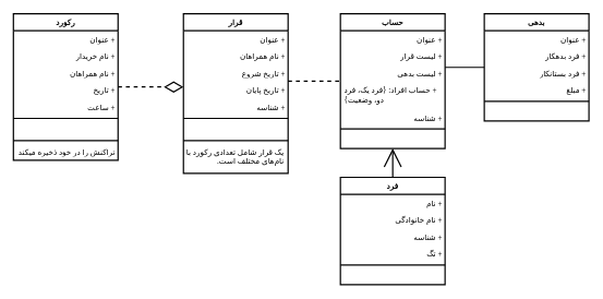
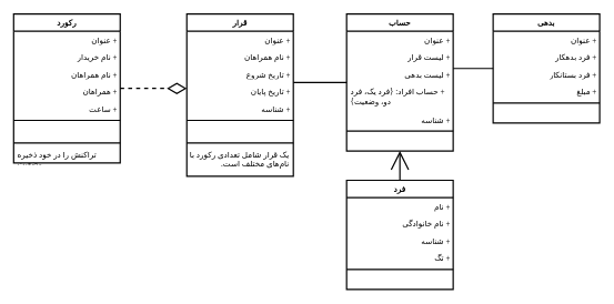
- <mxCell id="38" value="" style="endArrow=none;endFill=0;endSize=24;html=1;rounded=0;fontFamily=Vazirmatn;edgeStyle=elbowEdgeStyle;elbow=vertical;strokeWidth=2;dashed=1;" edge="1" parent="1" source="2" target="30"><mxGeometry width="160" relative="1" as="geometry"><mxPoint x="190" y="139" as="sourcePoint" /><mxPoint x="290" y="139" as="targetPoint" /></mxGeometry></mxCell>
+ <mxCell id="38" value="" style="endArrow=none;endFill=0;endSize=24;html=1;rounded=0;fontFamily=Vazirmatn;edgeStyle=elbowEdgeStyle;elbow=vertical;strokeWidth=2;" edge="1" parent="1" source="2" target="30"><mxGeometry width="160" relative="1" as="geometry"><mxPoint x="190" y="139" as="sourcePoint" /><mxPoint x="290" y="139" as="targetPoint" /></mxGeometry></mxCell>
- <mxCell id="16" value="+ تاریخ" style="text;strokeColor=none;fillColor=none;align=left;verticalAlign=top;spacingLeft=4;spacingRight=4;overflow=hidden;rotatable=0;points=[[0,0.5],[1,0.5]];portConstraint=eastwest;fontFamily=Vazirmatn;html=1;textDirection=rtl;whiteSpace=wrap;strokeWidth=2;" vertex="1" parent="12"><mxGeometry y="104" width="160" height="26" as="geometry" /></mxCell>
+ <mxCell id="16" value="+ همراهان" style="text;strokeColor=none;fillColor=none;align=left;verticalAlign=top;spacingLeft=4;spacingRight=4;overflow=hidden;rotatable=0;points=[[0,0.5],[1,0.5]];portConstraint=eastwest;fontFamily=Vazirmatn;html=1;textDirection=rtl;whiteSpace=wrap;strokeWidth=2;" vertex="1" parent="12"><mxGeometry y="104" width="160" height="26" as="geometry" /></mxCell>
- <mxCell id="21" value="تراکنش را در خود ذخیره میکند" style="text;strokeColor=none;fillColor=none;align=left;verticalAlign=top;spacingLeft=4;spacingRight=4;overflow=hidden;rotatable=0;points=[[0,0.5],[1,0.5]];portConstraint=eastwest;fontFamily=Vazirmatn;html=1;textDirection=rtl;whiteSpace=wrap;strokeWidth=2;" vertex="1" parent="12"><mxGeometry y="198" width="160" height="26" as="geometry" /></mxCell>
+ <mxCell id="21" value="تراکنش را در خود ذخیره وضعیت" style="text;strokeColor=none;fillColor=none;align=left;verticalAlign=top;spacingLeft=4;spacingRight=4;overflow=hidden;rotatable=0;points=[[0,0.5],[1,0.5]];portConstraint=eastwest;fontFamily=Vazirmatn;html=1;textDirection=rtl;whiteSpace=wrap;strokeWidth=2;" vertex="1" parent="12"><mxGeometry y="198" width="160" height="26" as="geometry" /></mxCell>
